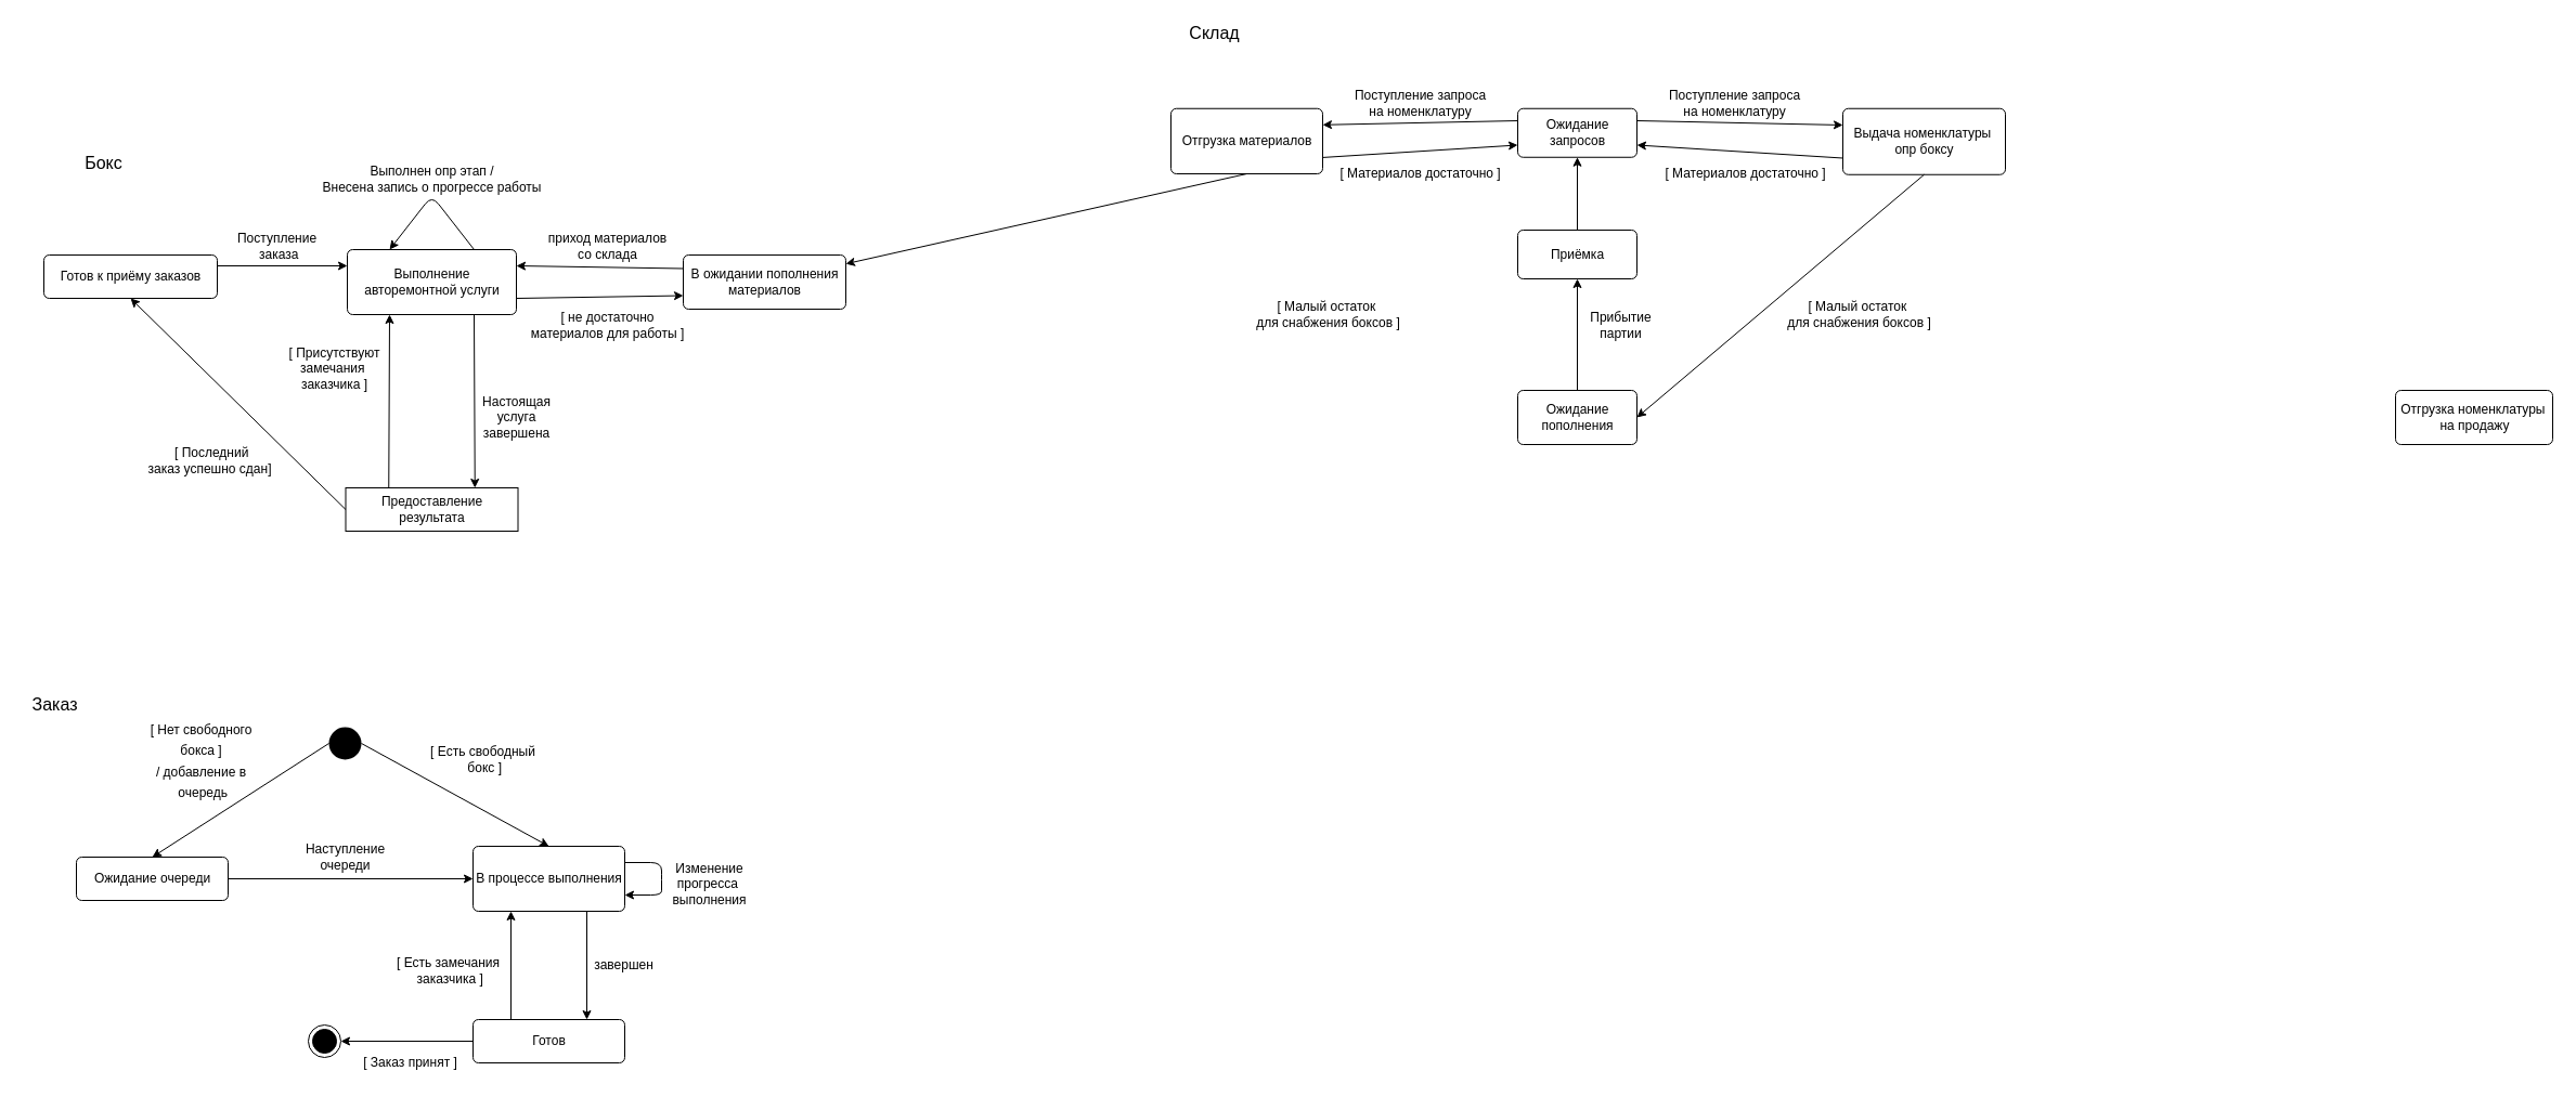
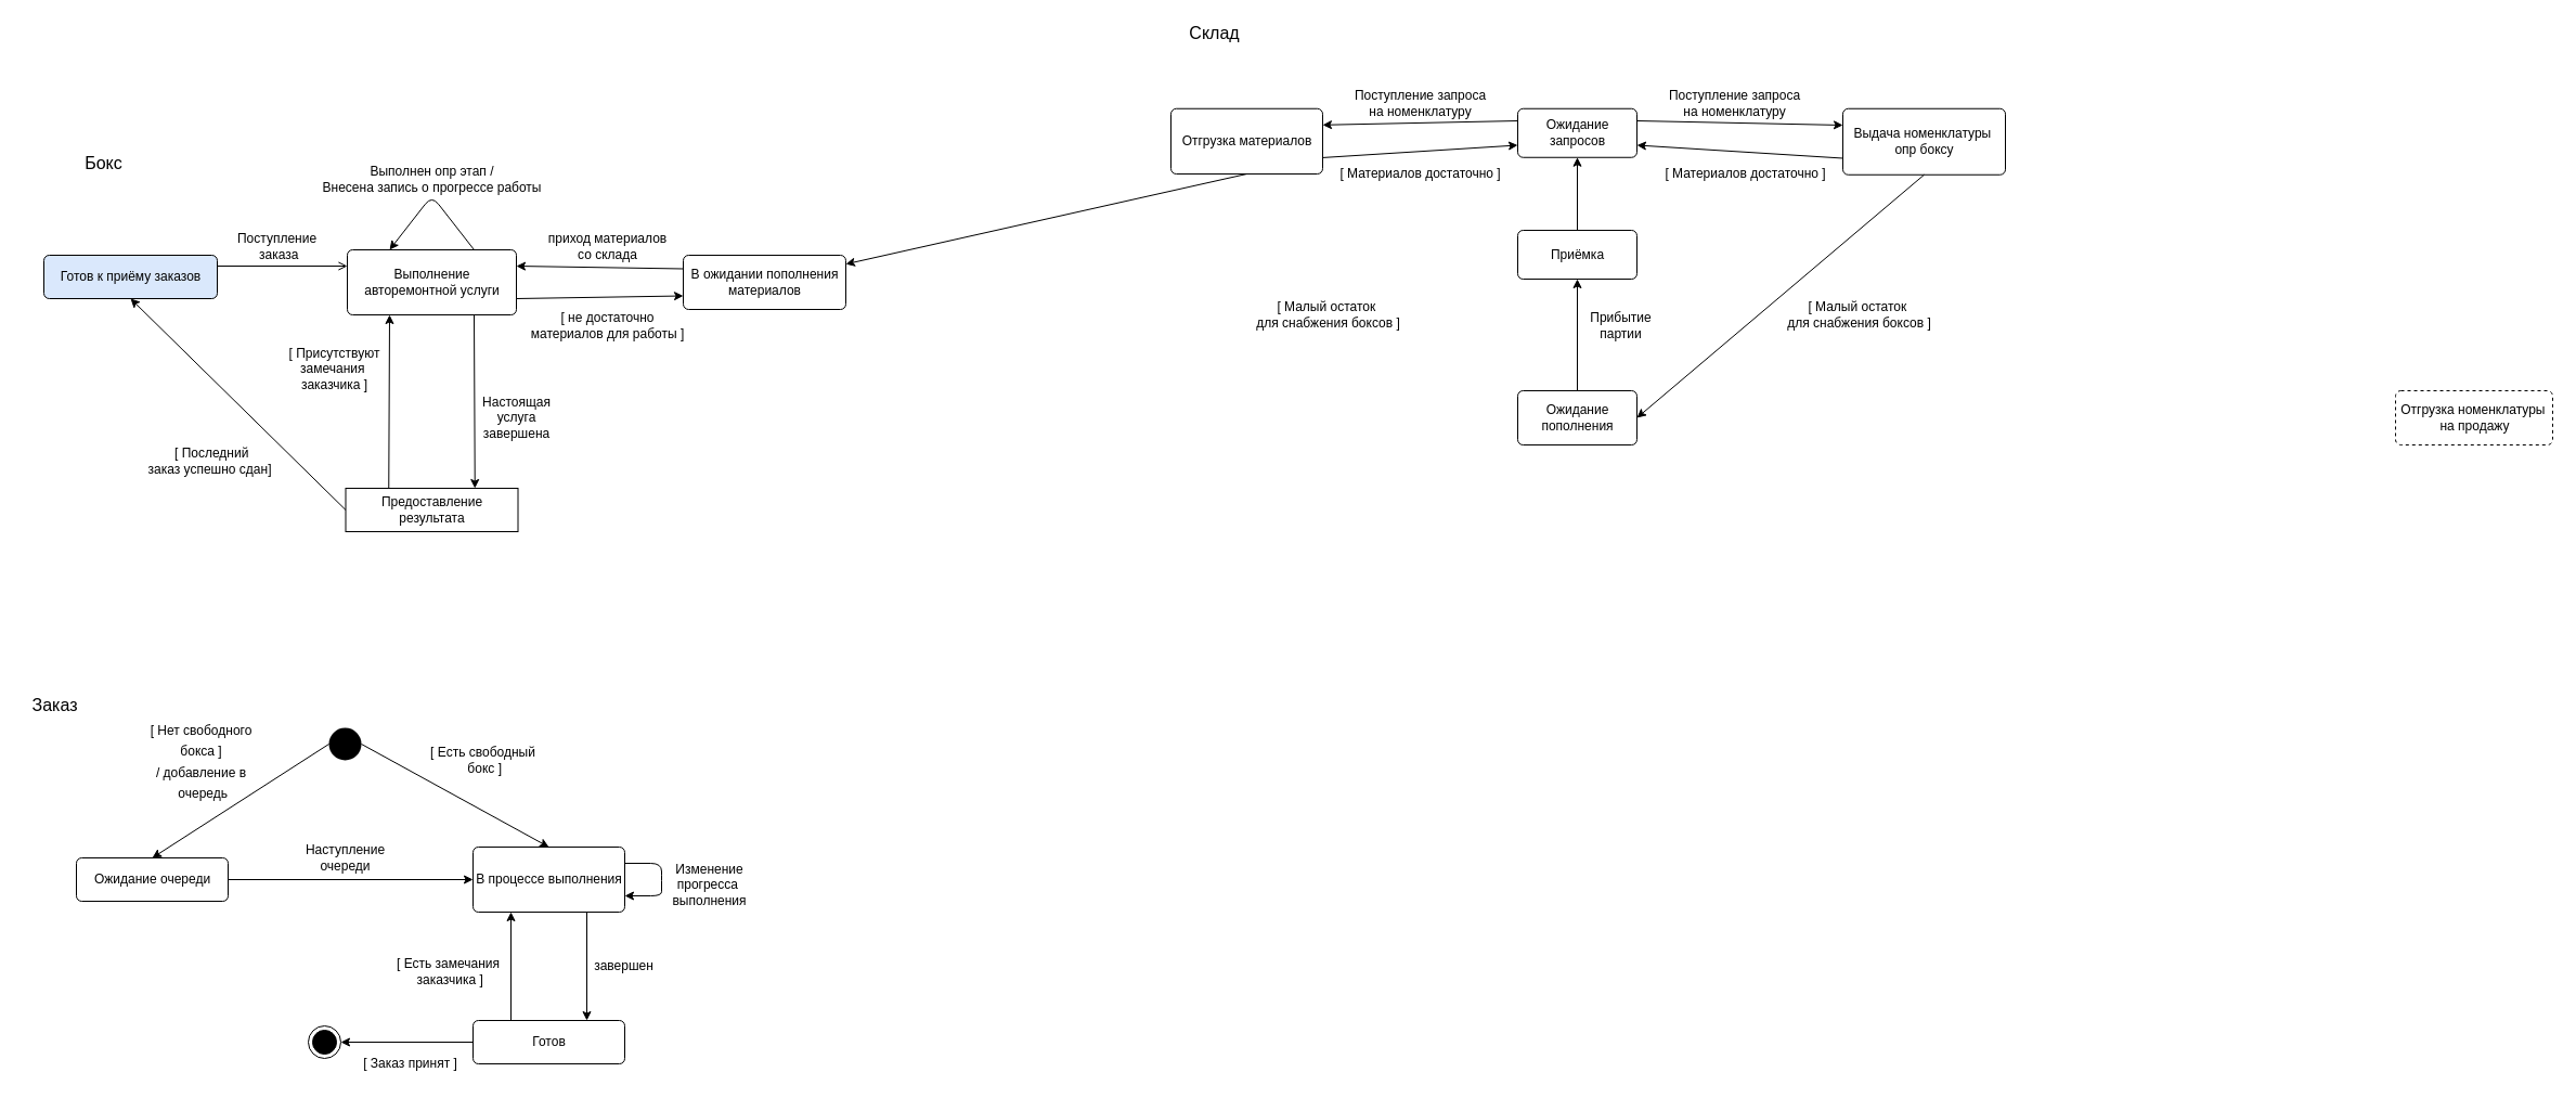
- <mxCell id="7" value="" style="endArrow=classic;html=1;entryX=0;entryY=0.25;entryDx=0;entryDy=0;exitX=1;exitY=0.25;exitDx=0;exitDy=0;" parent="1" source="3" target="2" edge="1"><mxGeometry width="50" height="50" relative="1" as="geometry"><mxPoint x="190" y="400" as="sourcePoint" /><mxPoint x="240" y="350" as="targetPoint" /></mxGeometry></mxCell>
+ <mxCell id="7" value="" style="endArrow=open;html=1;entryX=0;entryY=0.25;entryDx=0;entryDy=0;exitX=1;exitY=0.25;exitDx=0;exitDy=0;" parent="1" source="3" target="2" edge="1"><mxGeometry width="50" height="50" relative="1" as="geometry"><mxPoint x="190" y="400" as="sourcePoint" /><mxPoint x="240" y="350" as="targetPoint" /></mxGeometry></mxCell>
- <mxCell id="3" value="Готов к приёму заказов" style="html=1;align=center;verticalAlign=middle;rounded=1;absoluteArcSize=1;arcSize=10;dashed=0;" parent="1" vertex="1"><mxGeometry x="40" y="235" width="160" height="40" as="geometry" /></mxCell>
+ <mxCell id="3" value="Готов к приёму заказов" style="html=1;align=center;verticalAlign=middle;rounded=1;absoluteArcSize=1;arcSize=10;dashed=0;fillColor=#dae8fc;" parent="1" vertex="1"><mxGeometry x="40" y="235" width="160" height="40" as="geometry" /></mxCell>
- <mxCell id="54" value="Отгрузка номенклатуры&amp;nbsp;&lt;br&gt;на продажу" style="html=1;align=center;verticalAlign=middle;rounded=1;absoluteArcSize=1;arcSize=10;dashed=0;fontSize=12;" parent="1" vertex="1"><mxGeometry x="2210" y="360" width="145" height="50" as="geometry" /></mxCell>
+ <mxCell id="54" value="Отгрузка номенклатуры&amp;nbsp;&lt;br&gt;на продажу" style="html=1;align=center;verticalAlign=middle;rounded=1;absoluteArcSize=1;arcSize=10;dashed=1;fontSize=12;" parent="1" vertex="1"><mxGeometry x="2210" y="360" width="145" height="50" as="geometry" /></mxCell>
